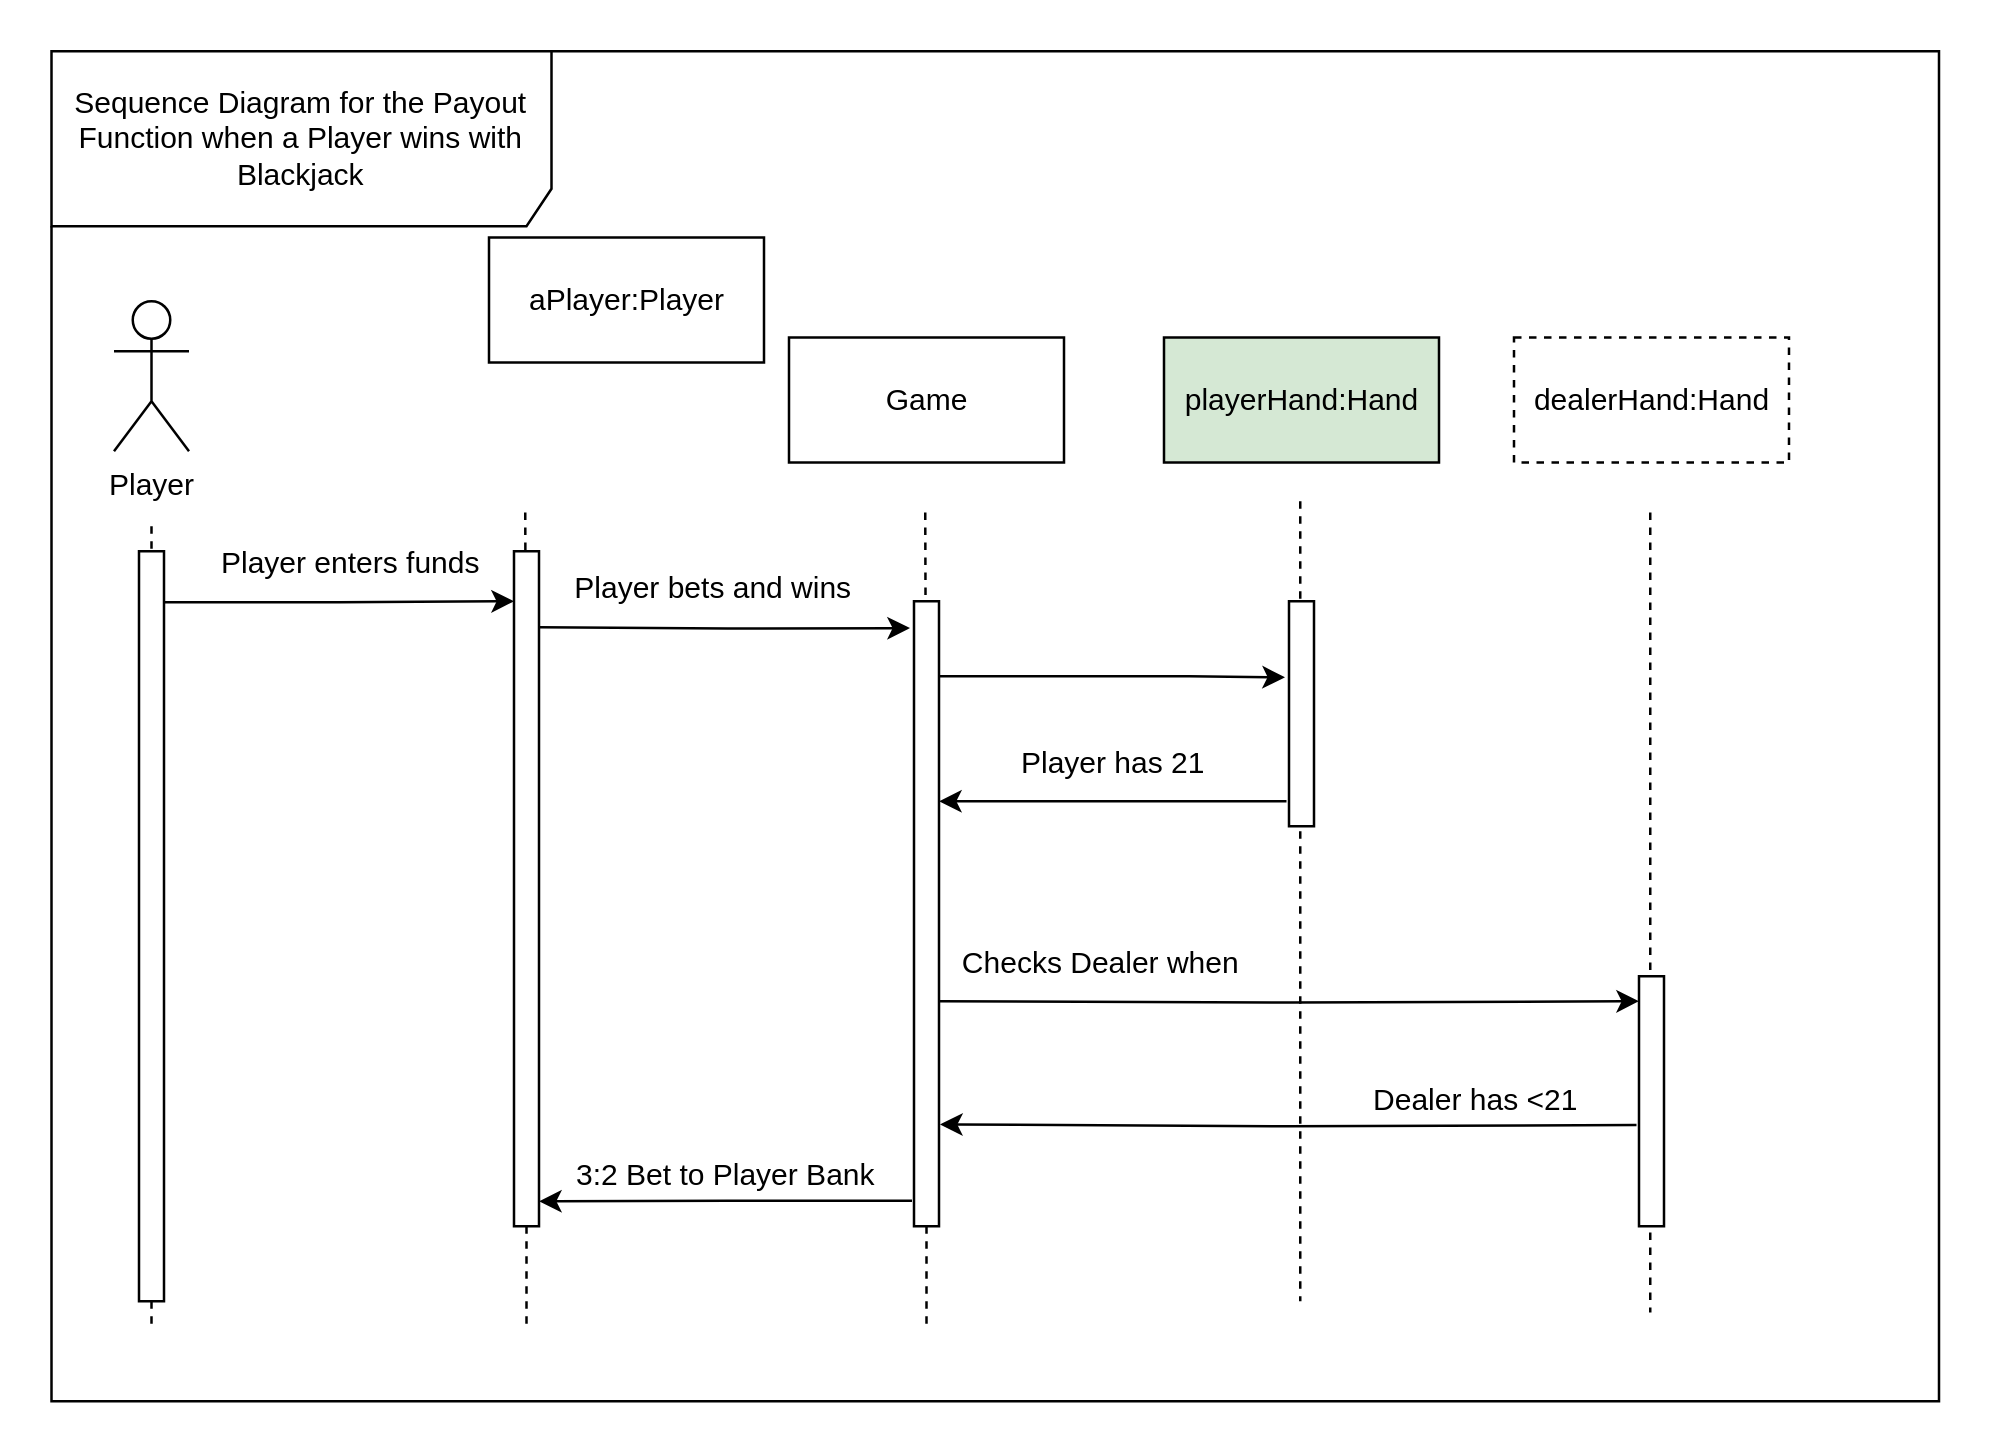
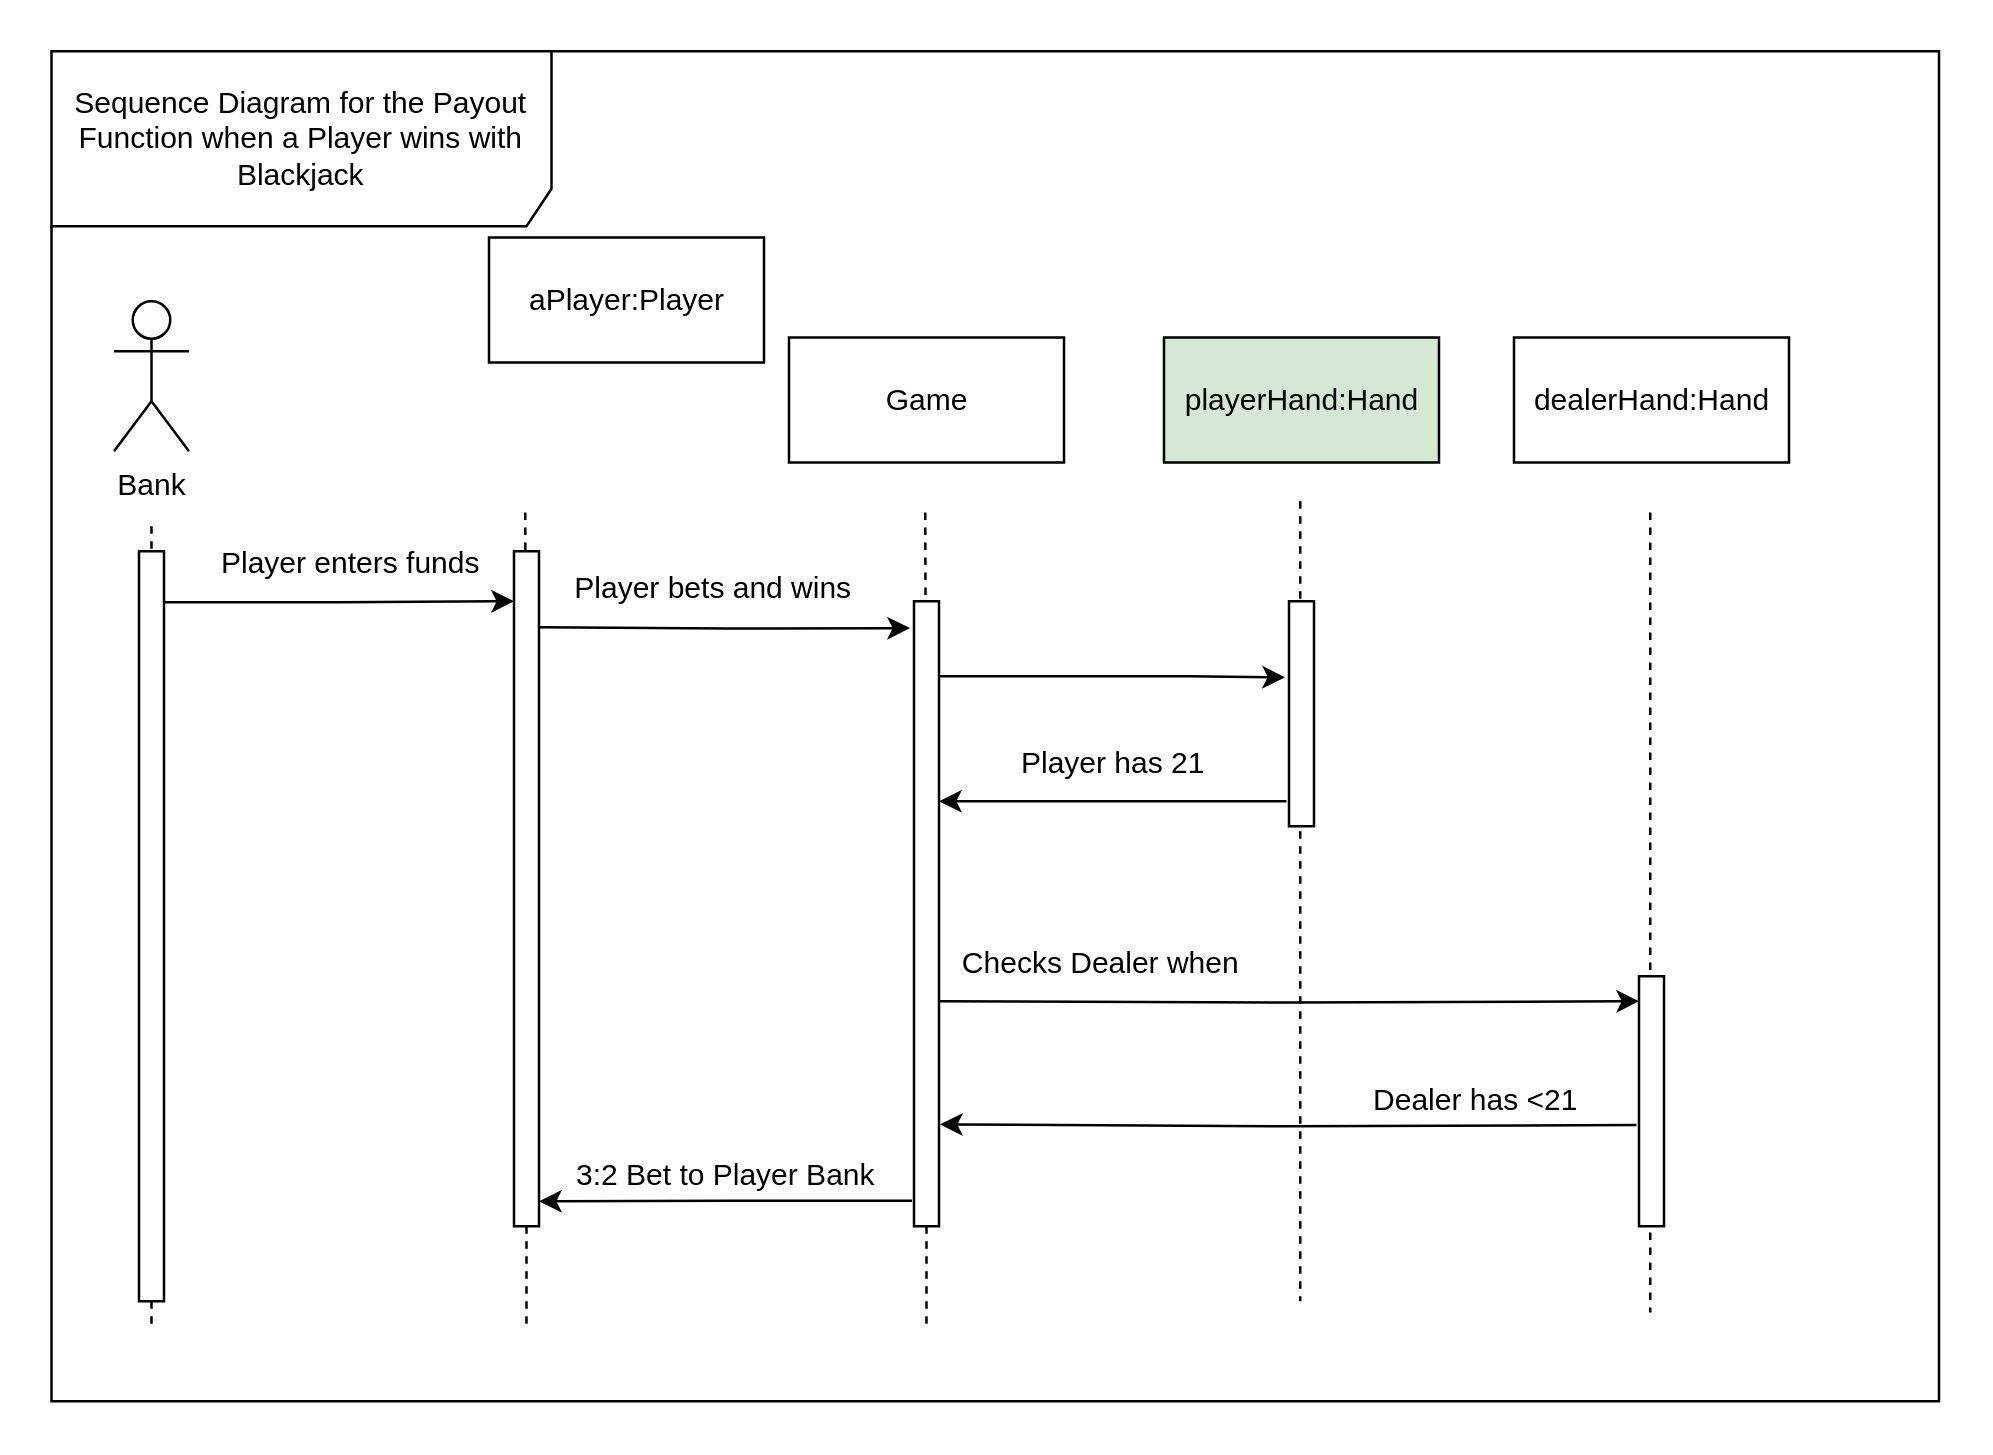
- <mxCell id="14" value="dealerHand:Hand" style="html=1;dashed=1;" vertex="1" parent="1"><mxGeometry x="605" y="134.5" width="110" height="50" as="geometry" /></mxCell>
+ <mxCell id="14" value="dealerHand:Hand" style="html=1;" vertex="1" parent="1"><mxGeometry x="605" y="134.5" width="110" height="50" as="geometry" /></mxCell>
- <mxCell id="3" value="Player" style="shape=umlActor;verticalLabelPosition=bottom;verticalAlign=top;html=1;" vertex="1" parent="1"><mxGeometry x="45" y="120" width="30" height="60" as="geometry" /></mxCell>
+ <mxCell id="3" value="Bank" style="shape=umlActor;verticalLabelPosition=bottom;verticalAlign=top;html=1;" vertex="1" parent="1"><mxGeometry x="45" y="120" width="30" height="60" as="geometry" /></mxCell>
